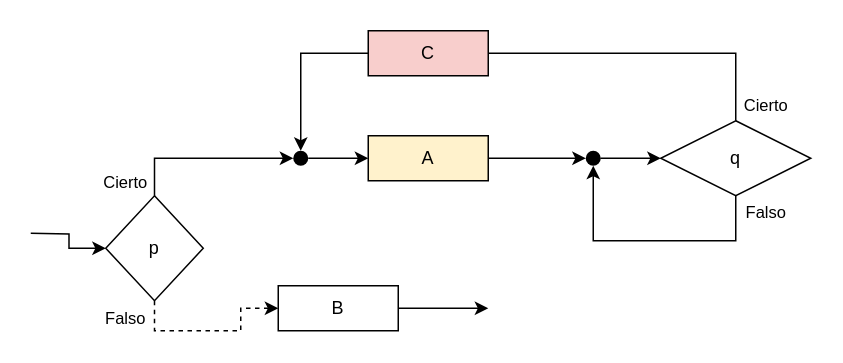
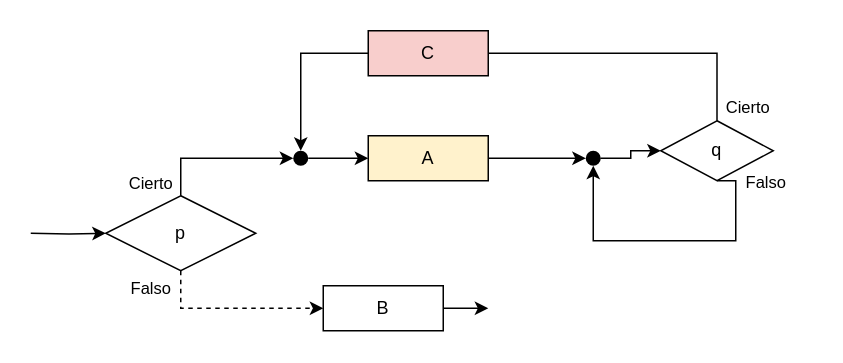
- <mxCell id="19" value="q" style="strokeWidth=1;html=1;shape=mxgraph.flowchart.decision;whiteSpace=wrap;" vertex="1" parent="1"><mxGeometry x="440" y="80" width="100" height="50" as="geometry" /></mxCell>
+ <mxCell id="19" value="q" style="strokeWidth=1;html=1;shape=mxgraph.flowchart.decision;whiteSpace=wrap;" vertex="1" parent="1"><mxGeometry x="440" y="80" width="75" height="40" as="geometry" /></mxCell>
- <mxCell id="5" value="p" style="strokeWidth=1;html=1;shape=mxgraph.flowchart.decision;whiteSpace=wrap;" parent="1" vertex="1"><mxGeometry x="70" y="130" width="65" height="70" as="geometry" /></mxCell>
+ <mxCell id="5" value="p" style="strokeWidth=1;html=1;shape=mxgraph.flowchart.decision;whiteSpace=wrap;" parent="1" vertex="1"><mxGeometry x="70" y="130" width="100" height="50" as="geometry" /></mxCell>
- <mxCell id="10" value="B" style="rounded=0;whiteSpace=wrap;html=1;" vertex="1" parent="1"><mxGeometry x="185" y="190" width="80" height="30" as="geometry" /></mxCell>
+ <mxCell id="10" value="B" style="rounded=0;whiteSpace=wrap;html=1;" vertex="1" parent="1"><mxGeometry x="215" y="190" width="80" height="30" as="geometry" /></mxCell>
